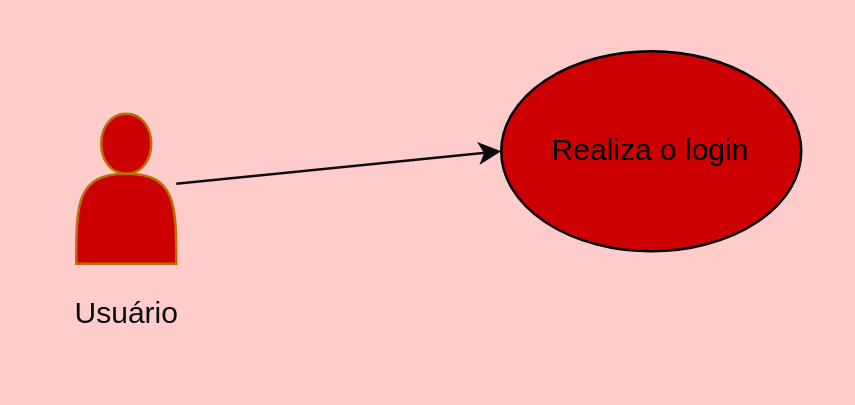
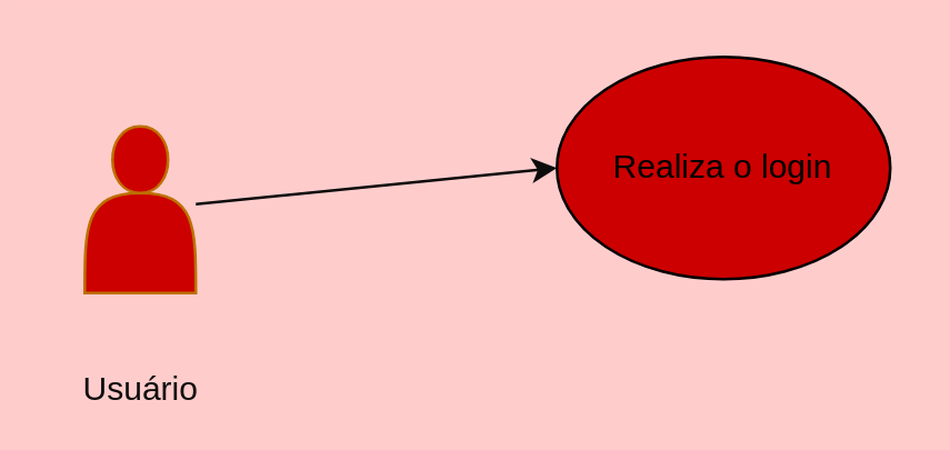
- <mxCell id="5" value="&lt;font color=&quot;#0d0c0c&quot;&gt;Usuário&lt;/font&gt;" style="text;html=1;align=center;verticalAlign=middle;resizable=0;points=[];autosize=1;strokeColor=none;fillColor=none;fontColor=#FFFFFF;" vertex="1" parent="1"><mxGeometry x="20" y="110" width="60" height="30" as="geometry" /></mxCell>
+ <mxCell id="5" value="&lt;font color=&quot;#0d0c0c&quot;&gt;Usuário&lt;/font&gt;" style="text;html=1;align=center;verticalAlign=middle;resizable=0;points=[];autosize=1;strokeColor=none;fillColor=none;fontColor=#FFFFFF;" vertex="1" parent="1"><mxGeometry x="20" y="125" width="60" height="30" as="geometry" /></mxCell>
